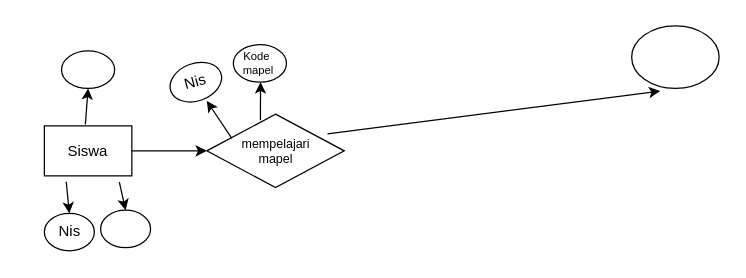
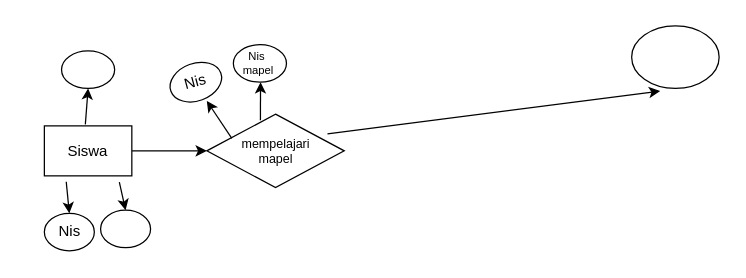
- <mxCell id="21" value="Kode&amp;nbsp;&lt;br style=&quot;font-size: 9px;&quot;&gt;mapel&lt;br style=&quot;font-size: 9px;&quot;&gt;" style="text;strokeColor=none;align=center;fillColor=none;html=1;verticalAlign=middle;whiteSpace=wrap;rounded=0;fontSize=9;" parent="1" vertex="1"><mxGeometry x="186.25" y="37.5" width="41.25" height="25" as="geometry" /></mxCell>
+ <mxCell id="21" value="Nis&amp;nbsp;&lt;br style=&quot;font-size: 9px;&quot;&gt;mapel&lt;br style=&quot;font-size: 9px;&quot;&gt;" style="text;strokeColor=none;align=center;fillColor=none;html=1;verticalAlign=middle;whiteSpace=wrap;rounded=0;fontSize=9;" parent="1" vertex="1"><mxGeometry x="186.25" y="37.5" width="41.25" height="25" as="geometry" /></mxCell>
